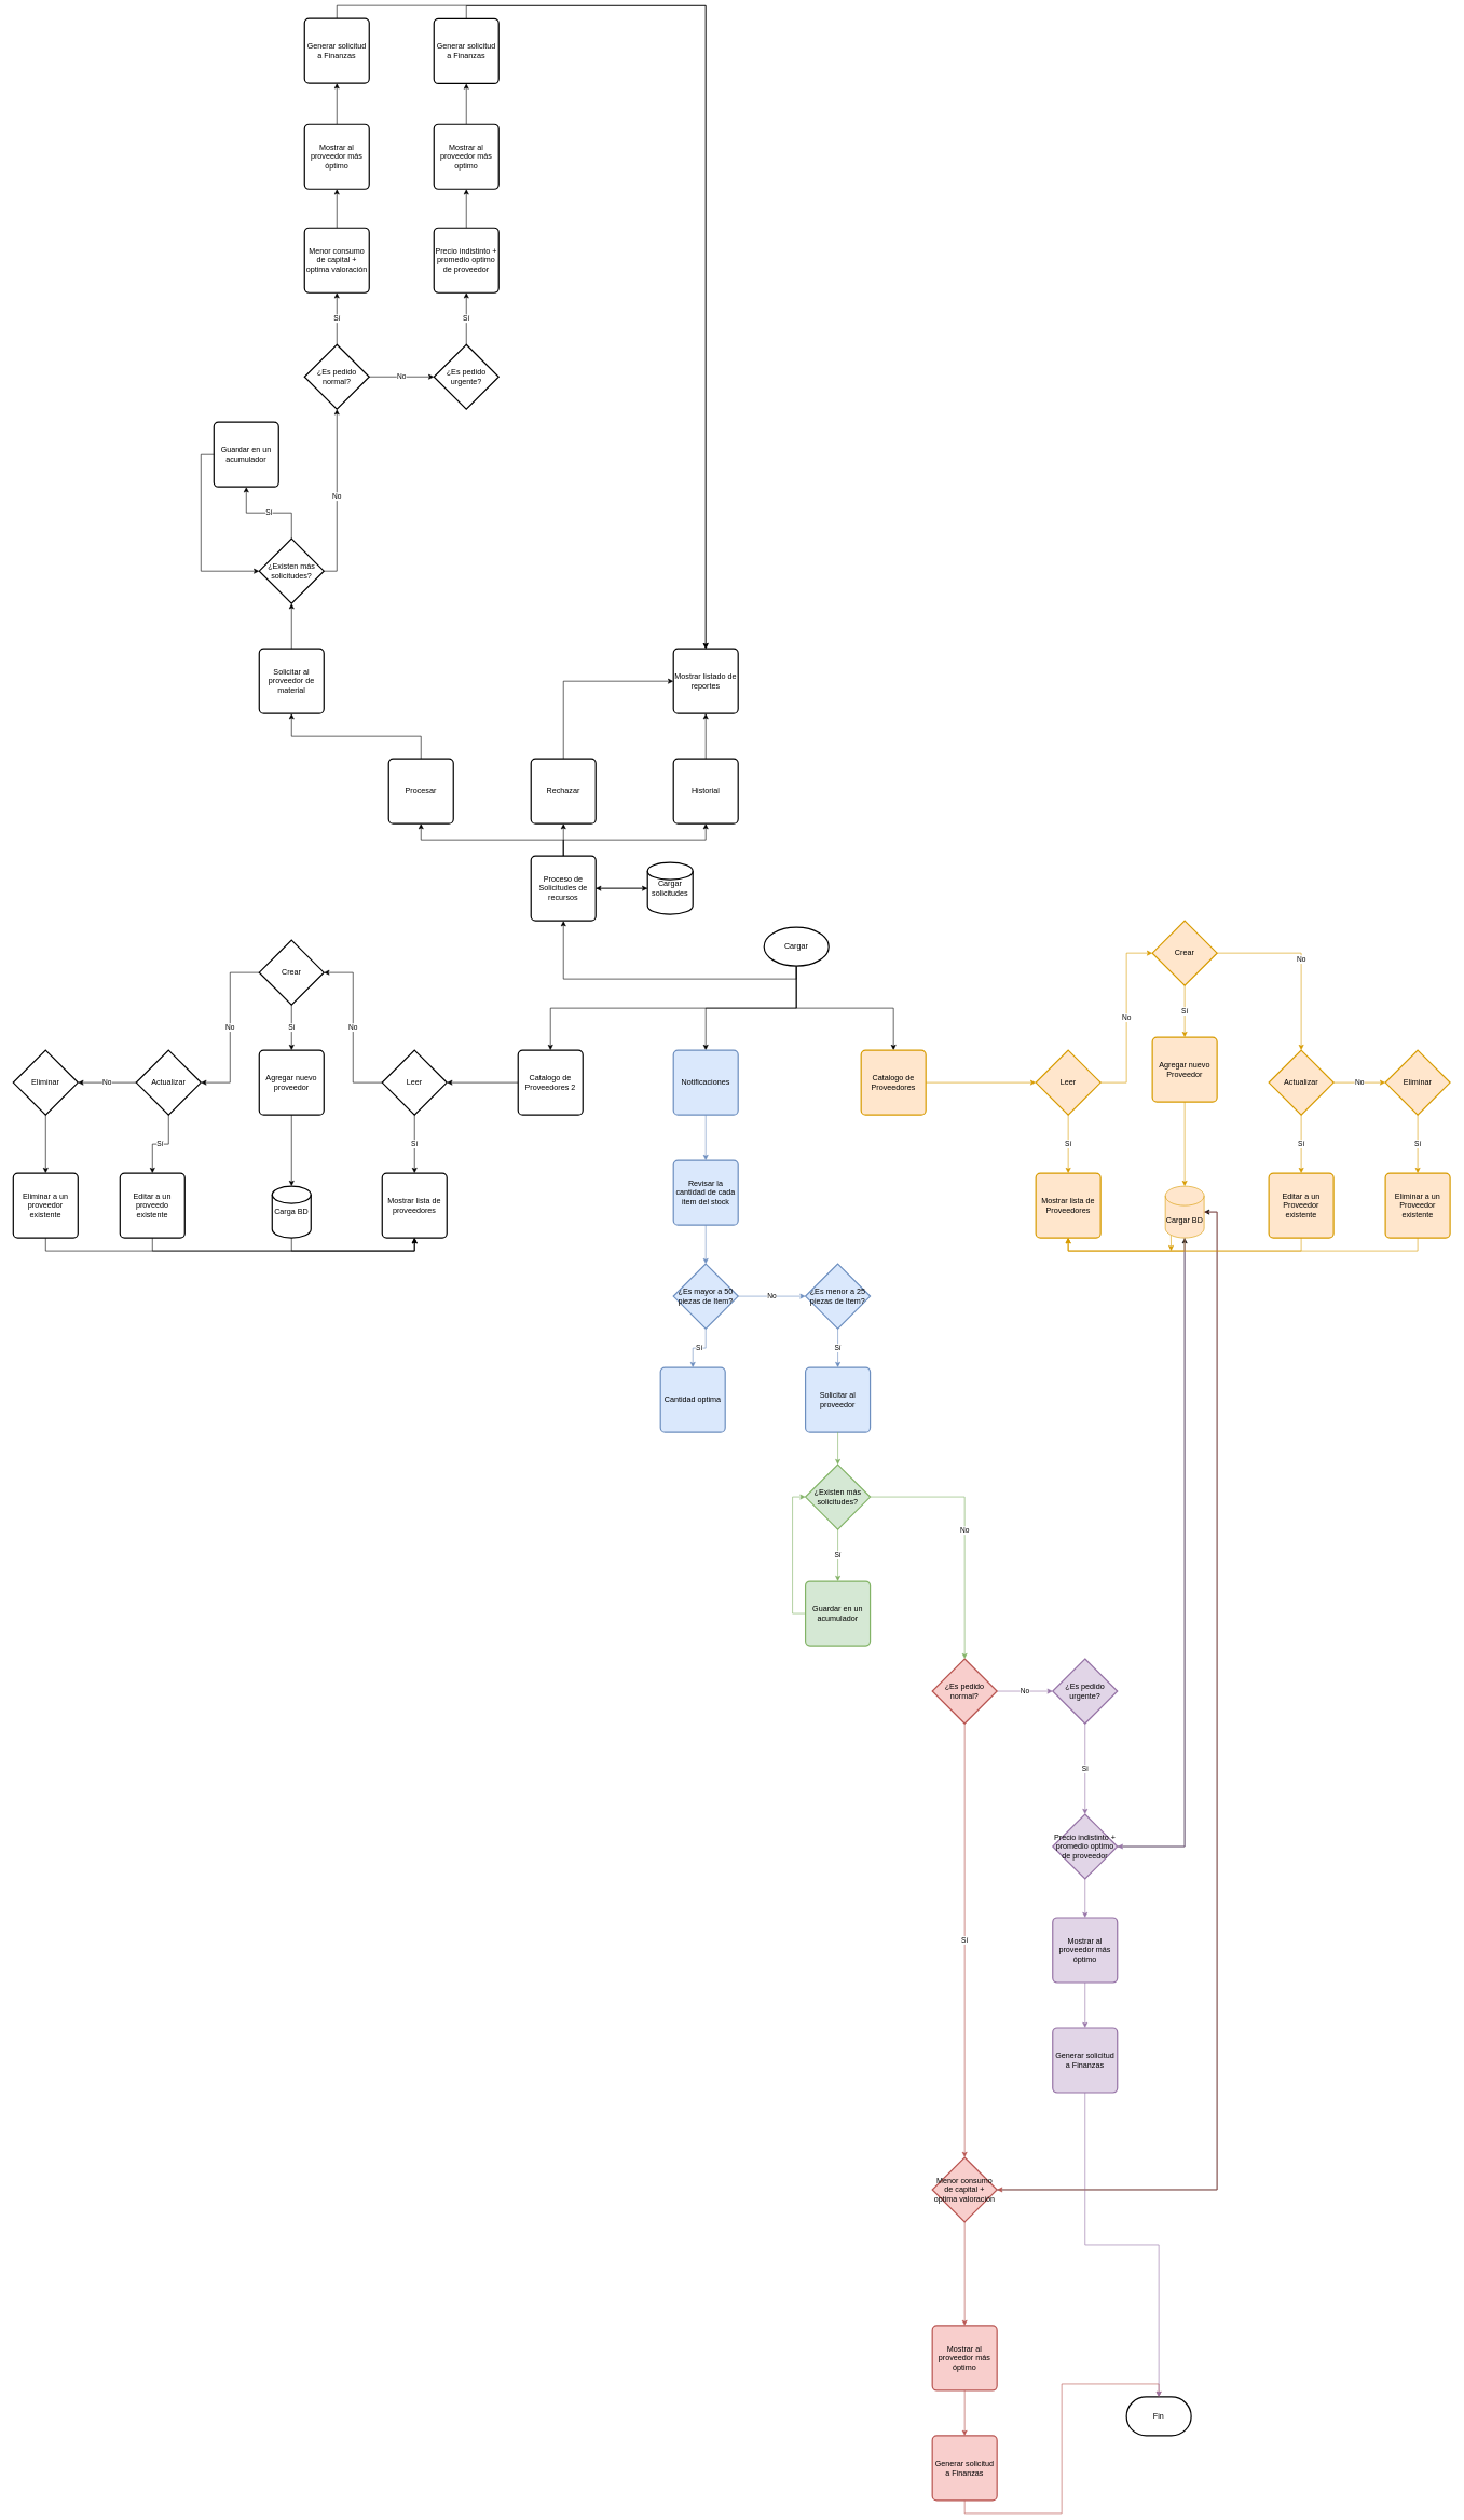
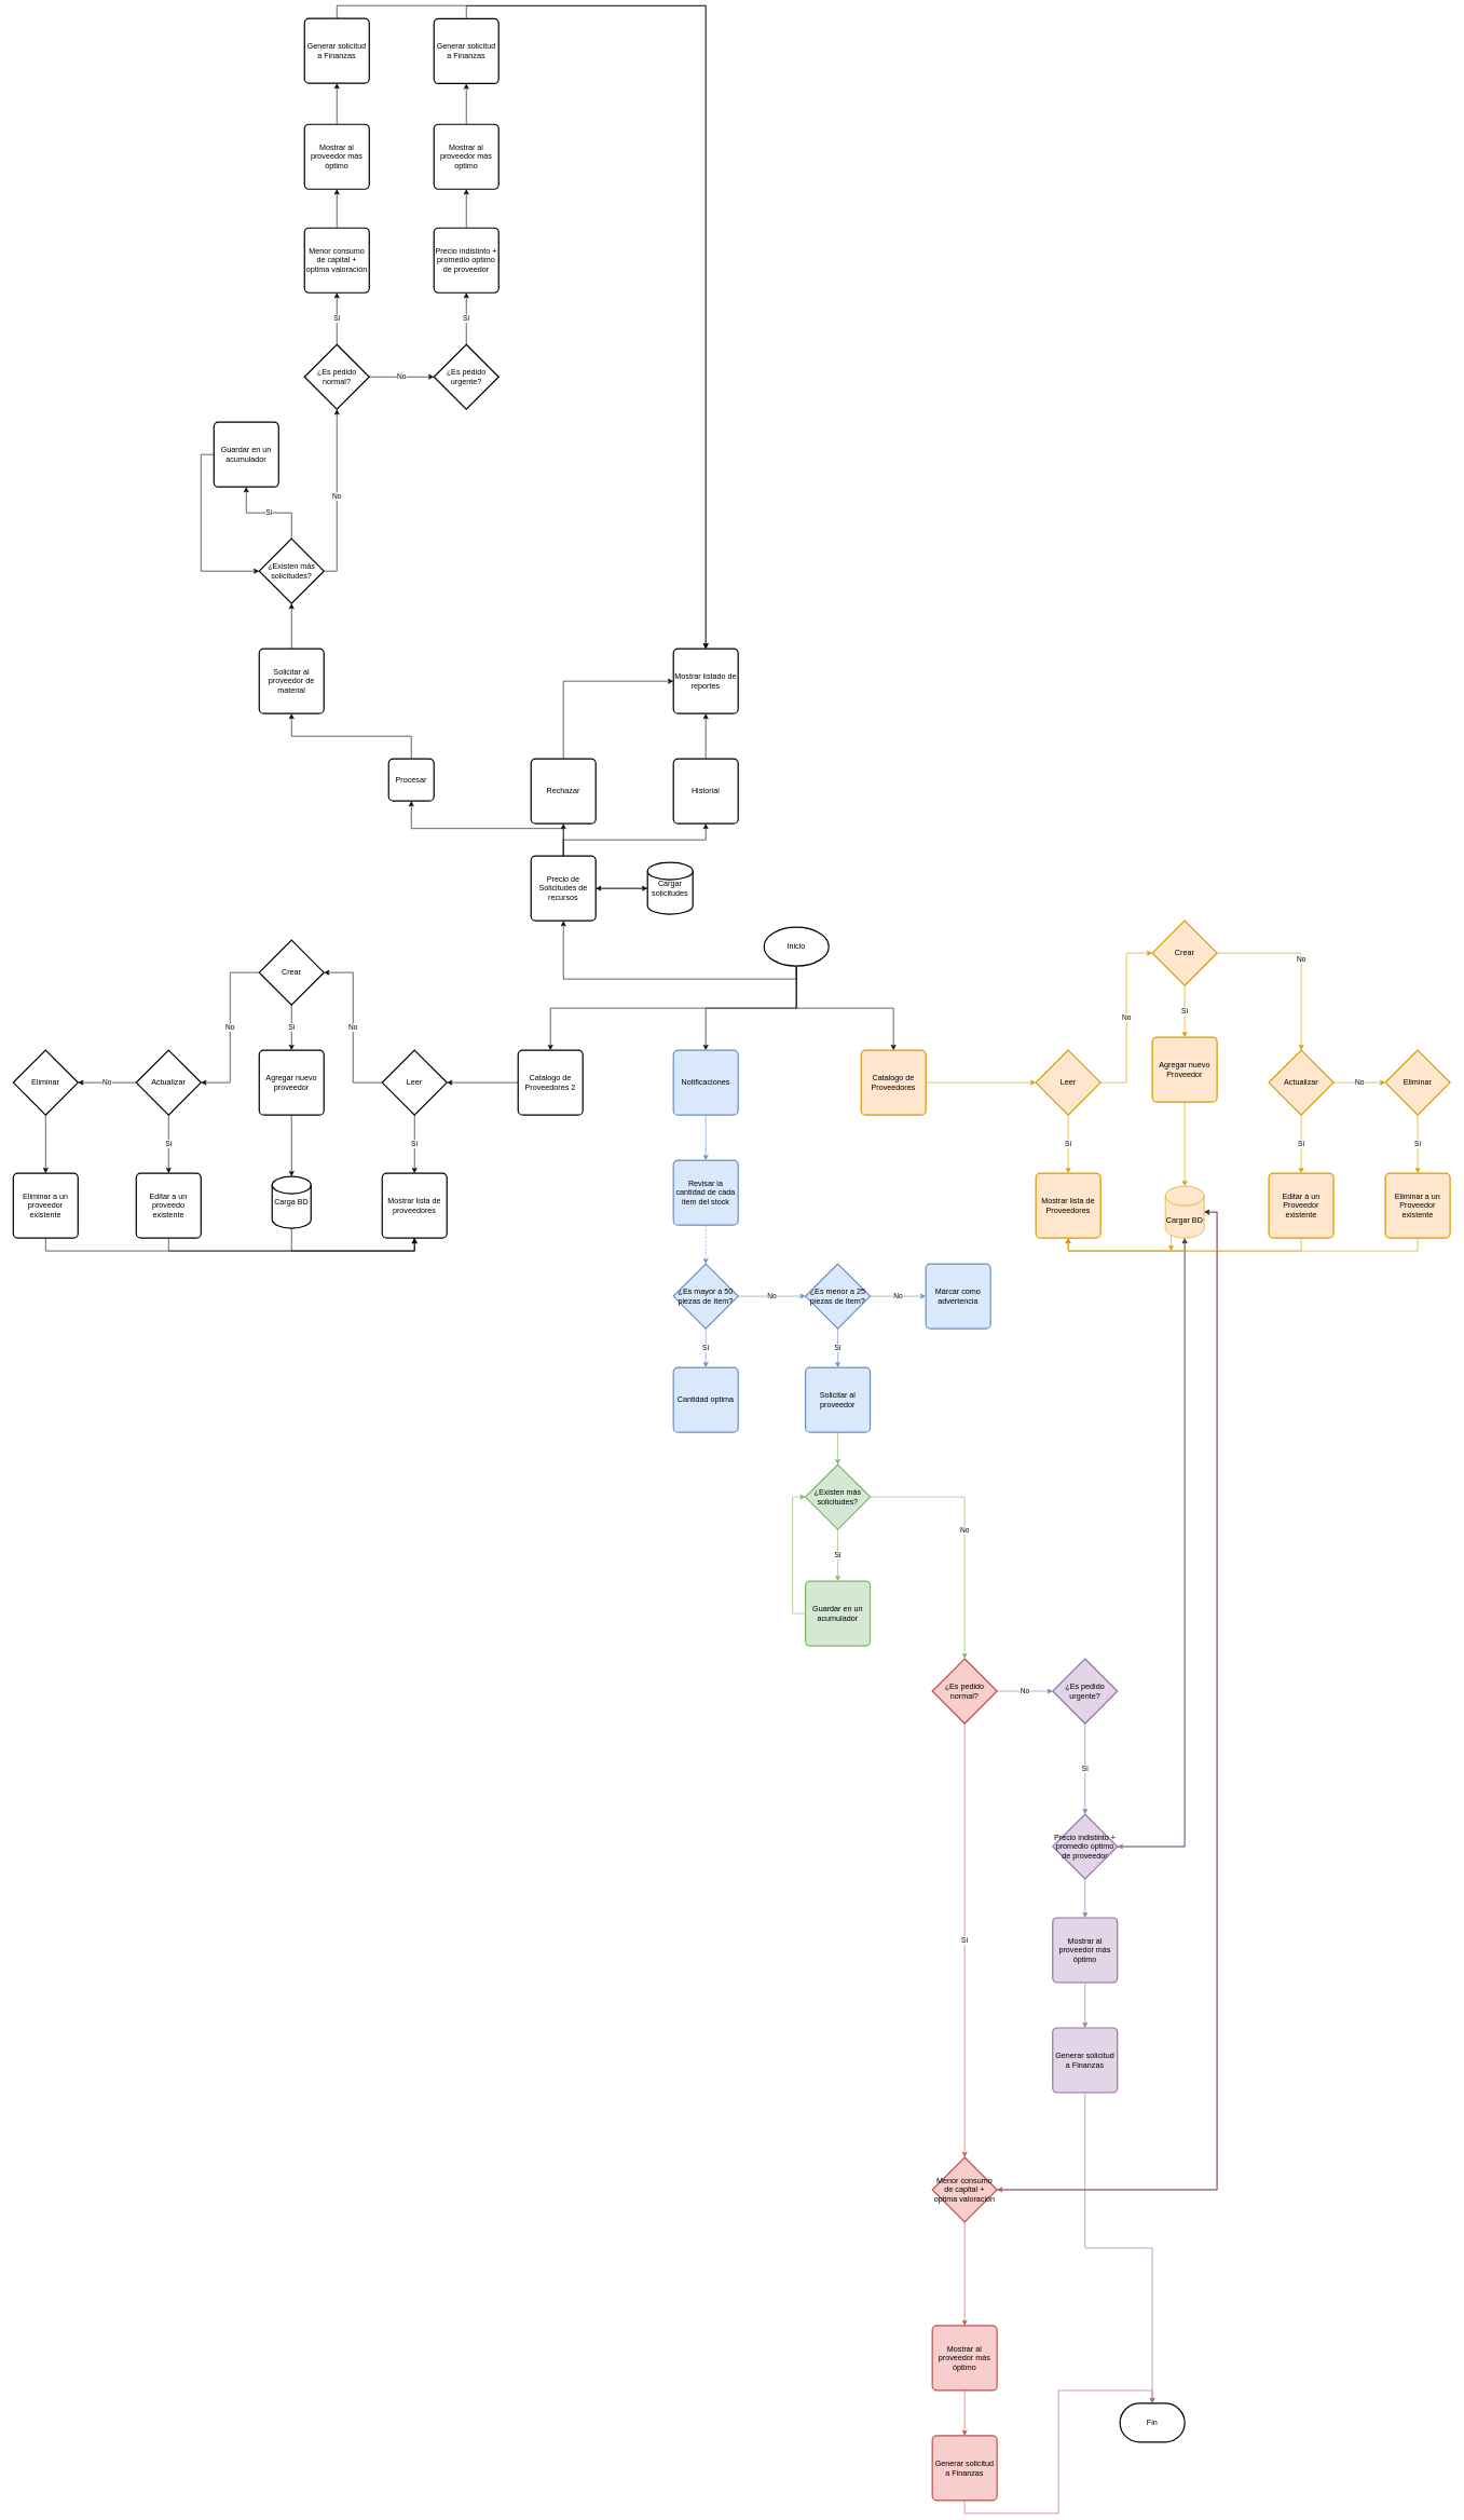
- <mxCell id="99" value="Procesar" style="rounded=1;whiteSpace=wrap;html=1;absoluteArcSize=1;arcSize=14;strokeWidth=2;" vertex="1" parent="1"><mxGeometry x="600" y="1164" width="100" height="100" as="geometry" /></mxCell>
+ <mxCell id="99" value="Procesar" style="rounded=1;whiteSpace=wrap;html=1;absoluteArcSize=1;arcSize=14;strokeWidth=2;" vertex="1" parent="1"><mxGeometry x="600" y="1164" width="70" height="65" as="geometry" /></mxCell>
- <mxCell id="97" value="Proceso de Solicitudes de recursos" style="rounded=1;whiteSpace=wrap;html=1;absoluteArcSize=1;arcSize=14;strokeWidth=2;" vertex="1" parent="1"><mxGeometry x="820" y="1314" width="100" height="100" as="geometry" /></mxCell>
+ <mxCell id="97" value="Precio de Solicitudes de recursos" style="rounded=1;whiteSpace=wrap;html=1;absoluteArcSize=1;arcSize=14;strokeWidth=2;" vertex="1" parent="1"><mxGeometry x="820" y="1314" width="100" height="100" as="geometry" /></mxCell>
- <mxCell id="17" value="Cargar" style="strokeWidth=2;html=1;shape=mxgraph.flowchart.start_1;whiteSpace=wrap;" parent="1" vertex="1"><mxGeometry x="1180" y="1424" width="100" height="60" as="geometry" /></mxCell>
+ <mxCell id="17" value="Inicio" style="strokeWidth=2;html=1;shape=mxgraph.flowchart.start_1;whiteSpace=wrap;" parent="1" vertex="1"><mxGeometry x="1180" y="1424" width="100" height="60" as="geometry" /></mxCell>
- <mxCell id="87" value="Editar a un proveedo existente" style="rounded=1;whiteSpace=wrap;html=1;absoluteArcSize=1;arcSize=14;strokeWidth=2;" vertex="1" parent="1"><mxGeometry x="185" y="1804" width="100" height="100" as="geometry" /></mxCell>
+ <mxCell id="87" value="Editar a un proveedo existente" style="rounded=1;whiteSpace=wrap;html=1;absoluteArcSize=1;arcSize=14;strokeWidth=2;" vertex="1" parent="1"><mxGeometry x="210" y="1804" width="100" height="100" as="geometry" /></mxCell>
- <mxCell id="92" value="Carga BD" style="strokeWidth=2;html=1;shape=mxgraph.flowchart.database;whiteSpace=wrap;" vertex="1" parent="1"><mxGeometry x="420" y="1824" width="60" height="80" as="geometry" /></mxCell>
+ <mxCell id="92" value="Carga BD" style="strokeWidth=2;html=1;shape=mxgraph.flowchart.database;whiteSpace=wrap;" vertex="1" parent="1"><mxGeometry x="420" y="1809" width="60" height="80" as="geometry" /></mxCell>
- <mxCell id="12" style="edgeStyle=orthogonalEdgeStyle;rounded=0;orthogonalLoop=1;jettySize=auto;html=1;exitX=0.5;exitY=1;exitDx=0;exitDy=0;entryX=0.5;entryY=0;entryDx=0;entryDy=0;entryPerimeter=0;fillColor=#dae8fc;strokeColor=#6c8ebf;" parent="1" source="2" target="5" edge="1"><mxGeometry relative="1" as="geometry" /></mxCell>
+ <mxCell id="12" style="edgeStyle=orthogonalEdgeStyle;rounded=0;orthogonalLoop=1;jettySize=auto;html=1;exitX=0.5;exitY=1;exitDx=0;exitDy=0;entryX=0.5;entryY=0;entryDx=0;entryDy=0;entryPerimeter=0;fillColor=#dae8fc;strokeColor=#6c8ebf;dashed=1;" parent="1" source="2" target="5" edge="1"><mxGeometry relative="1" as="geometry" /></mxCell>
+ <mxCell id="8" value="No" style="edgeStyle=orthogonalEdgeStyle;rounded=0;orthogonalLoop=1;jettySize=auto;html=1;exitX=1;exitY=0.5;exitDx=0;exitDy=0;exitPerimeter=0;fillColor=#dae8fc;strokeColor=#6c8ebf;" parent="1" source="9" target="11" edge="1"><mxGeometry relative="1" as="geometry" /></mxCell>
+ <mxCell id="11" value="Marcar como advertencia" style="rounded=1;whiteSpace=wrap;html=1;absoluteArcSize=1;arcSize=14;strokeWidth=2;fillColor=#dae8fc;strokeColor=#6c8ebf;" parent="1" vertex="1"><mxGeometry x="1430" y="1944" width="100" height="100" as="geometry" /></mxCell>
- <mxCell id="6" value="Cantidad optima" style="rounded=1;whiteSpace=wrap;html=1;absoluteArcSize=1;arcSize=14;strokeWidth=2;fillColor=#dae8fc;strokeColor=#6c8ebf;" parent="1" vertex="1"><mxGeometry x="1020" y="2104" width="100" height="100" as="geometry" /></mxCell>
+ <mxCell id="6" value="Cantidad optima" style="rounded=1;whiteSpace=wrap;html=1;absoluteArcSize=1;arcSize=14;strokeWidth=2;fillColor=#dae8fc;strokeColor=#6c8ebf;" parent="1" vertex="1"><mxGeometry x="1040" y="2104" width="100" height="100" as="geometry" /></mxCell>
- <mxCell id="57" value="Fin" style="strokeWidth=2;html=1;shape=mxgraph.flowchart.terminator;whiteSpace=wrap;" parent="1" vertex="1"><mxGeometry x="1740" y="3694" width="100" height="60" as="geometry" /></mxCell>
+ <mxCell id="57" value="Fin" style="strokeWidth=2;html=1;shape=mxgraph.flowchart.terminator;whiteSpace=wrap;" parent="1" vertex="1"><mxGeometry x="1730" y="3704" width="100" height="60" as="geometry" /></mxCell>
